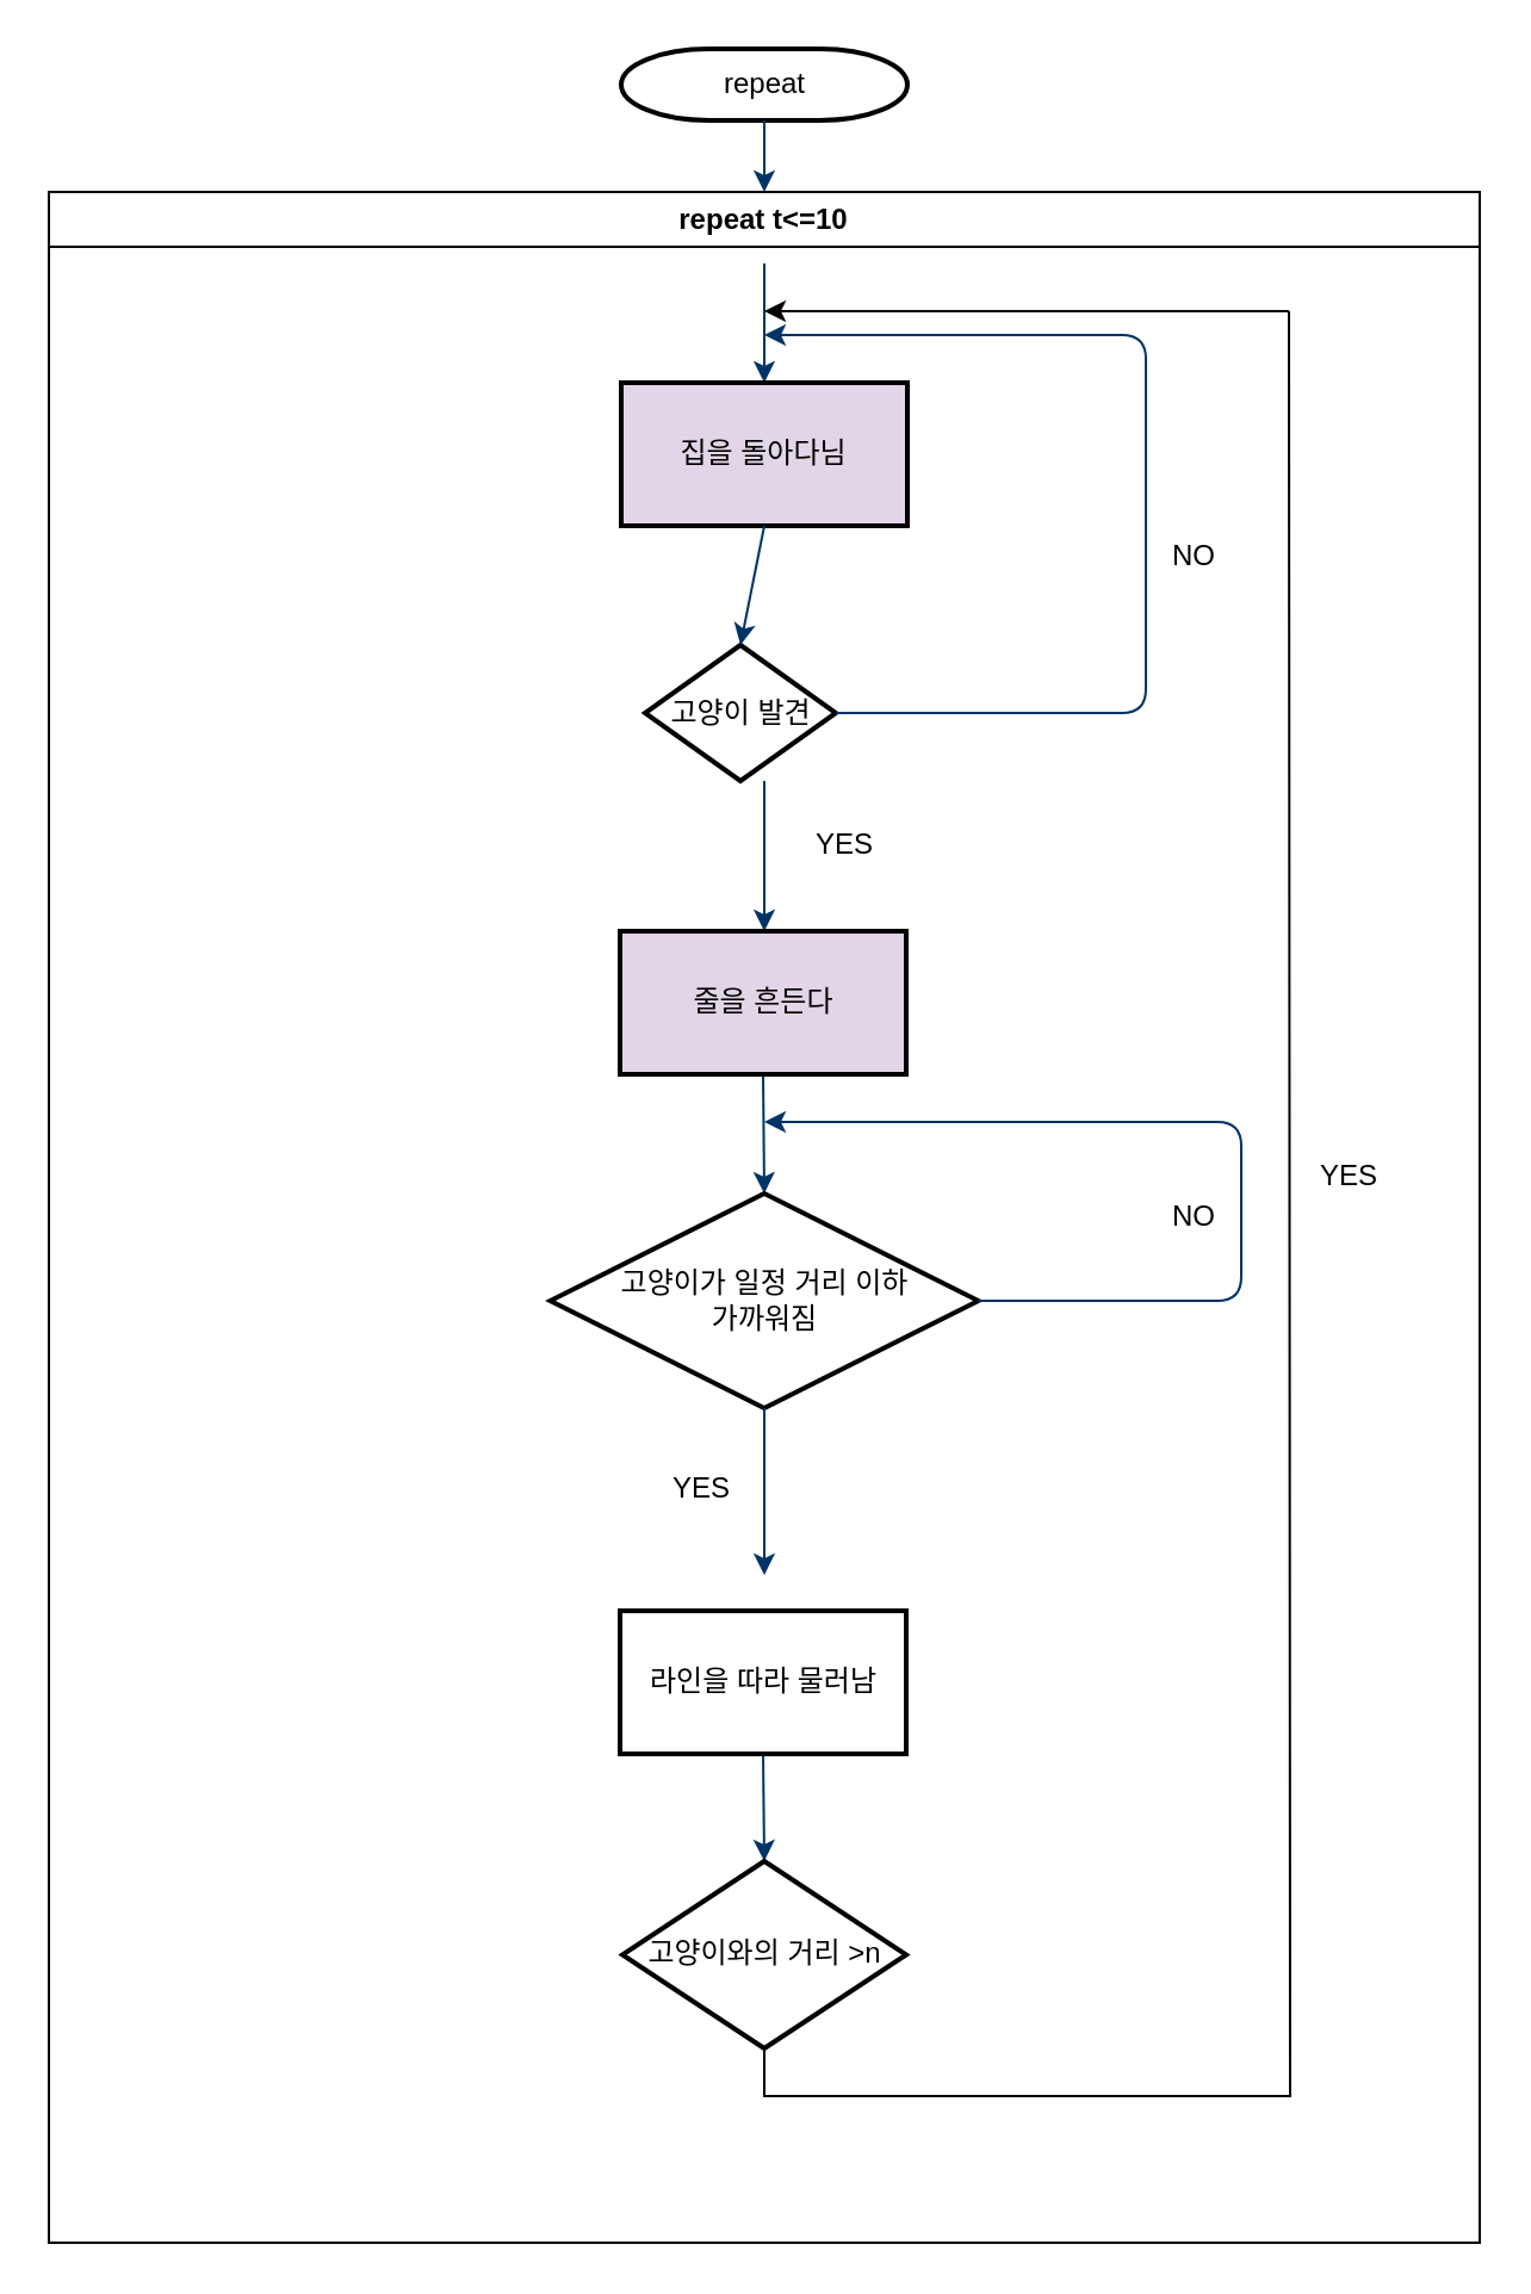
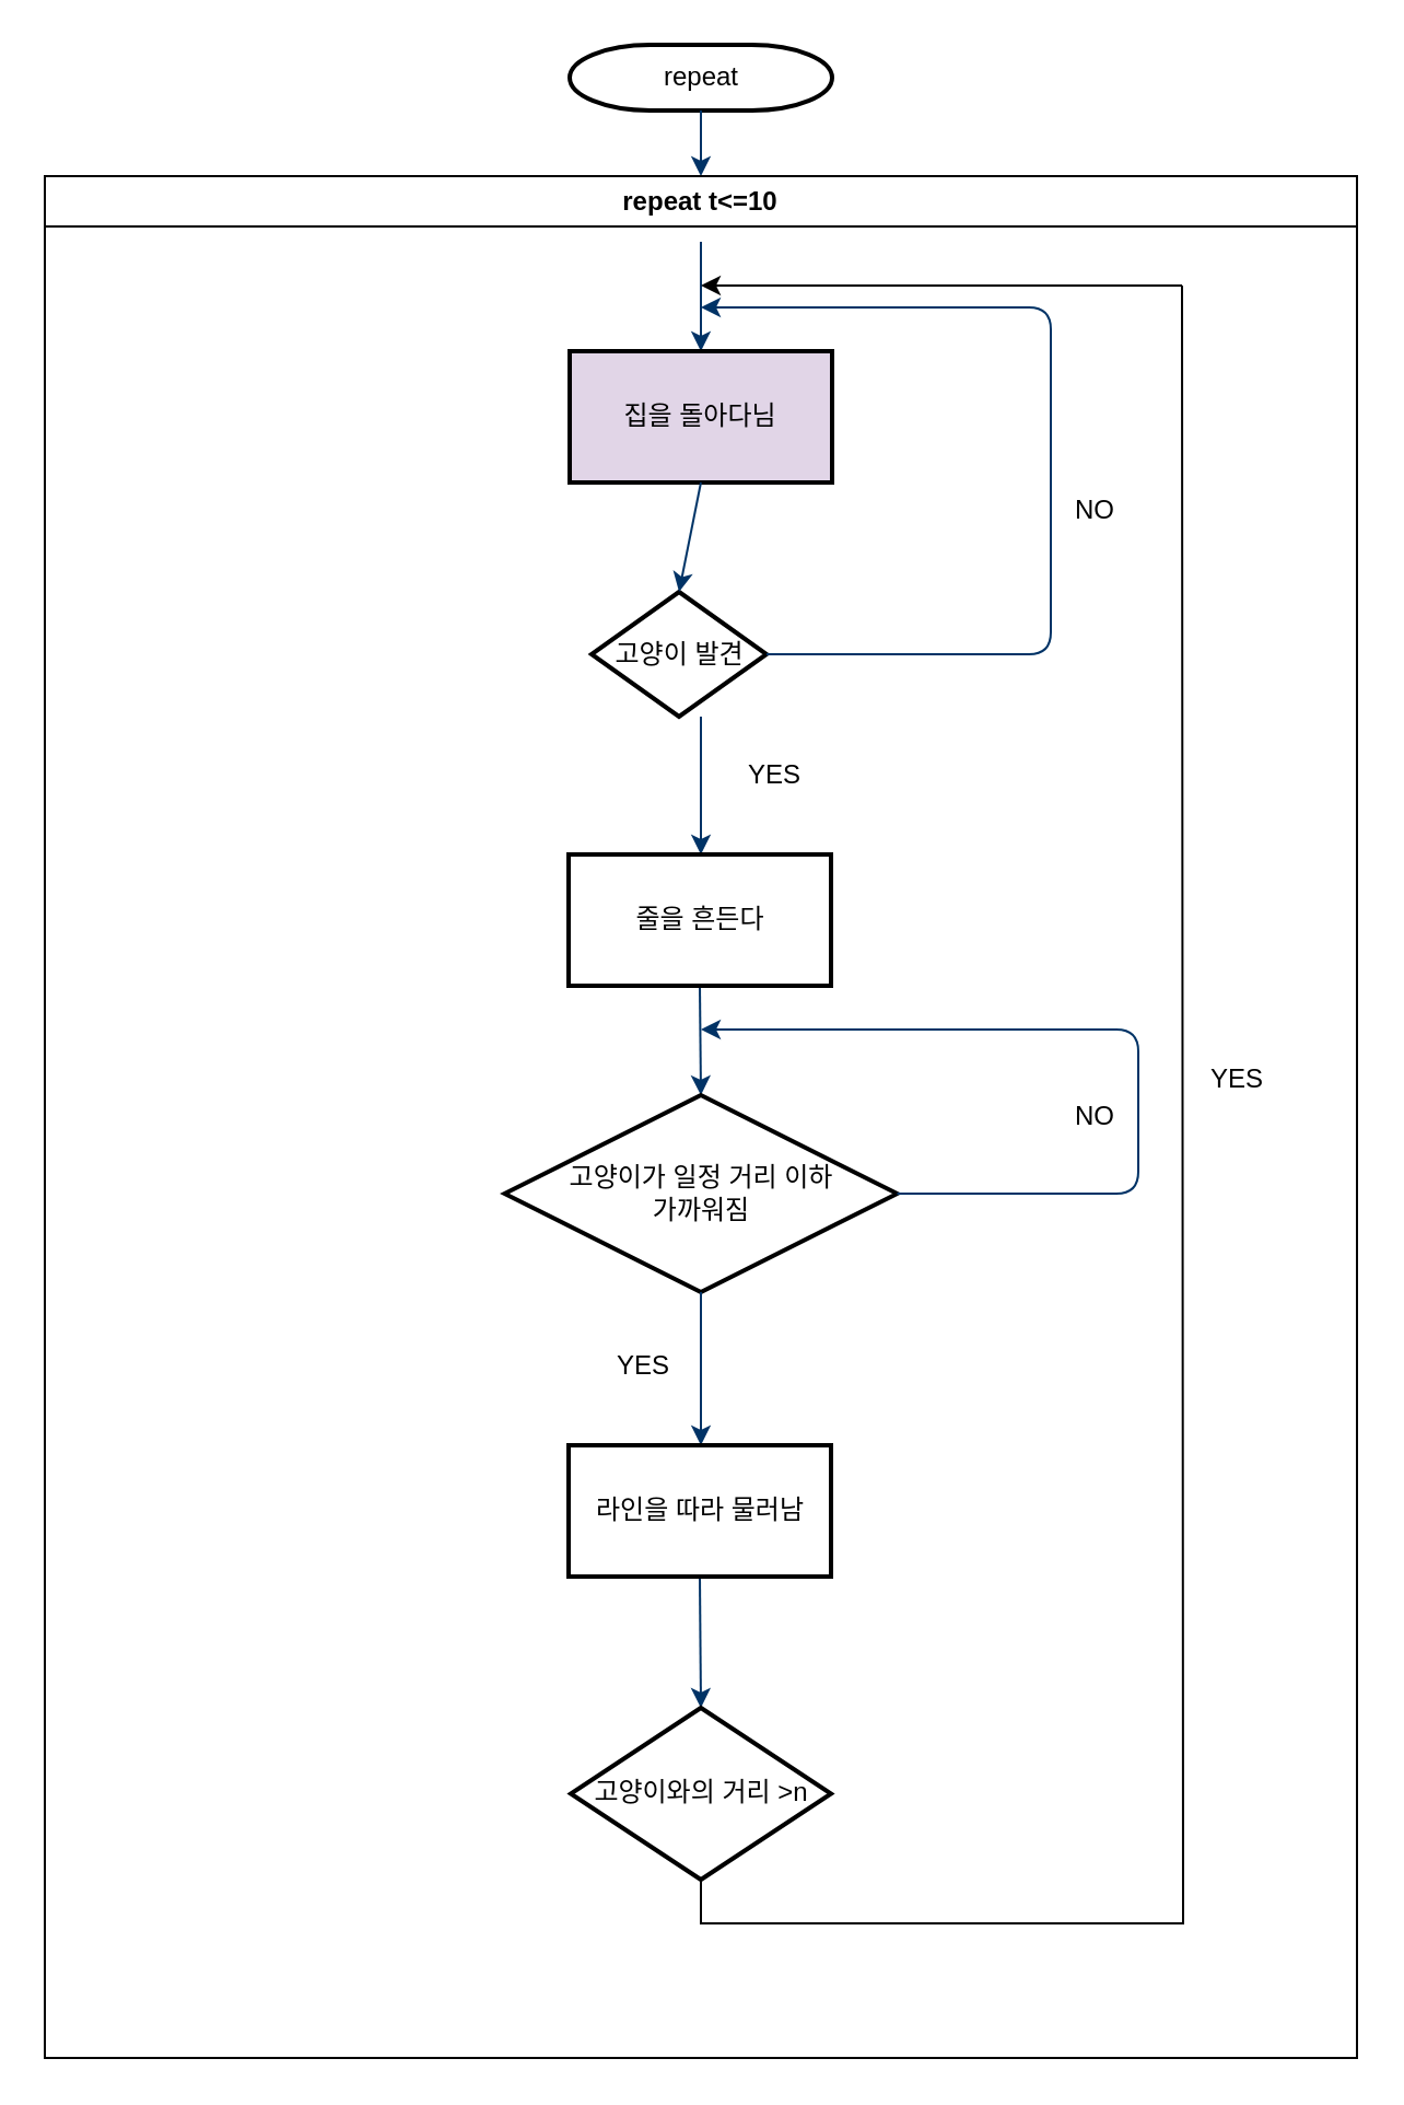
- <mxCell id="14" value="줄을 흔든다" style="whiteSpace=wrap;html=1;align=center;treeFolding=1;treeMoving=1;newEdgeStyle={&quot;edgeStyle&quot;:&quot;elbowEdgeStyle&quot;,&quot;startArrow&quot;:&quot;none&quot;,&quot;endArrow&quot;:&quot;none&quot;};strokeWidth=2;fillColor=#e1d5e7;" vertex="1" parent="8"><mxGeometry x="239.5" y="310" width="120" height="60" as="geometry" /></mxCell>
+ <mxCell id="14" value="줄을 흔든다" style="whiteSpace=wrap;html=1;align=center;treeFolding=1;treeMoving=1;newEdgeStyle={&quot;edgeStyle&quot;:&quot;elbowEdgeStyle&quot;,&quot;startArrow&quot;:&quot;none&quot;,&quot;endArrow&quot;:&quot;none&quot;};strokeWidth=2;" vertex="1" parent="8"><mxGeometry x="239.5" y="310" width="120" height="60" as="geometry" /></mxCell>
- <mxCell id="17" value="라인을 따라 물러남" style="whiteSpace=wrap;html=1;align=center;treeFolding=1;treeMoving=1;newEdgeStyle={&quot;edgeStyle&quot;:&quot;elbowEdgeStyle&quot;,&quot;startArrow&quot;:&quot;none&quot;,&quot;endArrow&quot;:&quot;none&quot;};strokeWidth=2;" vertex="1" parent="8"><mxGeometry x="239.5" y="595" width="120" height="60" as="geometry" /></mxCell>
+ <mxCell id="17" value="라인을 따라 물러남" style="whiteSpace=wrap;html=1;align=center;treeFolding=1;treeMoving=1;newEdgeStyle={&quot;edgeStyle&quot;:&quot;elbowEdgeStyle&quot;,&quot;startArrow&quot;:&quot;none&quot;,&quot;endArrow&quot;:&quot;none&quot;};strokeWidth=2;" vertex="1" parent="8"><mxGeometry x="239.5" y="580" width="120" height="60" as="geometry" /></mxCell>
